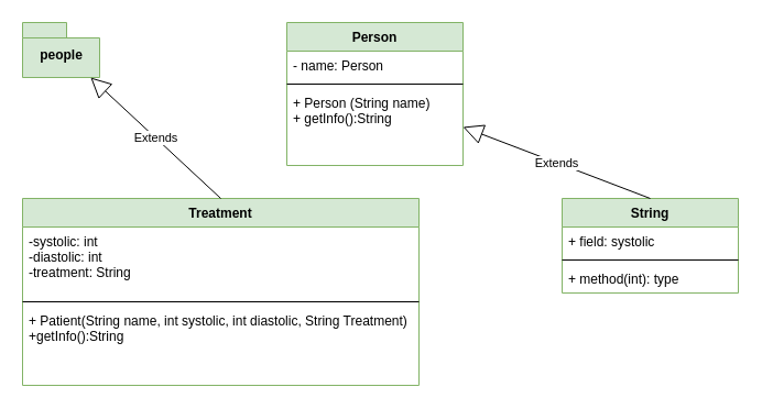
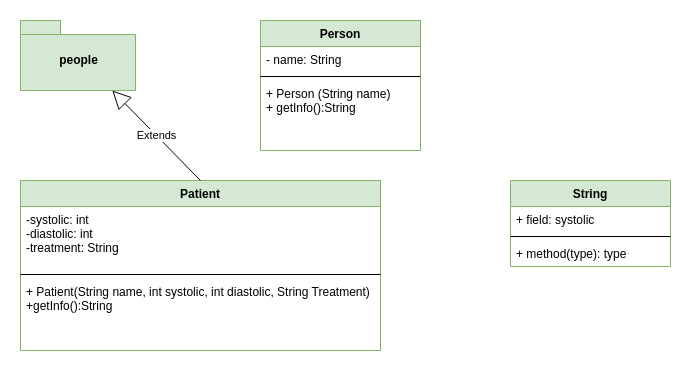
- <mxCell id="2" value="people" style="shape=folder;fontStyle=1;spacingTop=10;tabWidth=40;tabHeight=14;tabPosition=left;html=1;fillColor=#d5e8d4;strokeColor=#82b366;" vertex="1" parent="1"><mxGeometry x="20" y="20" width="70" height="50" as="geometry" /></mxCell>
+ <mxCell id="2" value="people" style="shape=folder;fontStyle=1;spacingTop=10;tabWidth=40;tabHeight=14;tabPosition=left;html=1;fillColor=#d5e8d4;strokeColor=#82b366;" vertex="1" parent="1"><mxGeometry x="20" y="20" width="115" height="70" as="geometry" /></mxCell>
- <mxCell id="4" value="- name: Person" style="text;strokeColor=none;fillColor=none;align=left;verticalAlign=top;spacingLeft=4;spacingRight=4;overflow=hidden;rotatable=0;points=[[0,0.5],[1,0.5]];portConstraint=eastwest;" vertex="1" parent="3"><mxGeometry y="26" width="160" height="26" as="geometry" /></mxCell>
+ <mxCell id="4" value="- name: String" style="text;strokeColor=none;fillColor=none;align=left;verticalAlign=top;spacingLeft=4;spacingRight=4;overflow=hidden;rotatable=0;points=[[0,0.5],[1,0.5]];portConstraint=eastwest;" vertex="1" parent="3"><mxGeometry y="26" width="160" height="26" as="geometry" /></mxCell>
- <mxCell id="16" value="Extends" style="endArrow=block;endSize=16;endFill=0;html=1;exitX=0.5;exitY=0;exitDx=0;exitDy=0;entryX=1;entryY=0.5;entryDx=0;entryDy=0;" edge="1" parent="1" source="11" target="6"><mxGeometry width="160" relative="1" as="geometry"><mxPoint x="280" y="230" as="sourcePoint" /><mxPoint x="440" y="230" as="targetPoint" /></mxGeometry></mxCell>
- <mxCell id="7" value="Treatment" style="swimlane;fontStyle=1;align=center;verticalAlign=top;childLayout=stackLayout;horizontal=1;startSize=26;horizontalStack=0;resizeParent=1;resizeParentMax=0;resizeLast=0;collapsible=1;marginBottom=0;fillColor=#d5e8d4;strokeColor=#82b366;" vertex="1" parent="1"><mxGeometry x="20" y="180" width="360" height="170" as="geometry" /></mxCell>
+ <mxCell id="7" value="Patient" style="swimlane;fontStyle=1;align=center;verticalAlign=top;childLayout=stackLayout;horizontal=1;startSize=26;horizontalStack=0;resizeParent=1;resizeParentMax=0;resizeLast=0;collapsible=1;marginBottom=0;fillColor=#d5e8d4;strokeColor=#82b366;" vertex="1" parent="1"><mxGeometry x="20" y="180" width="360" height="170" as="geometry" /></mxCell>
- <mxCell id="14" value="+ method(int): type" style="text;strokeColor=none;fillColor=none;align=left;verticalAlign=top;spacingLeft=4;spacingRight=4;overflow=hidden;rotatable=0;points=[[0,0.5],[1,0.5]];portConstraint=eastwest;" vertex="1" parent="11"><mxGeometry y="60" width="160" height="26" as="geometry" /></mxCell>
+ <mxCell id="14" value="+ method(type): type" style="text;strokeColor=none;fillColor=none;align=left;verticalAlign=top;spacingLeft=4;spacingRight=4;overflow=hidden;rotatable=0;points=[[0,0.5],[1,0.5]];portConstraint=eastwest;" vertex="1" parent="11"><mxGeometry y="60" width="160" height="26" as="geometry" /></mxCell>
